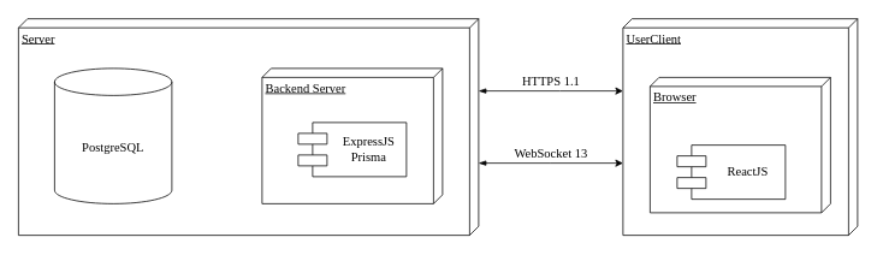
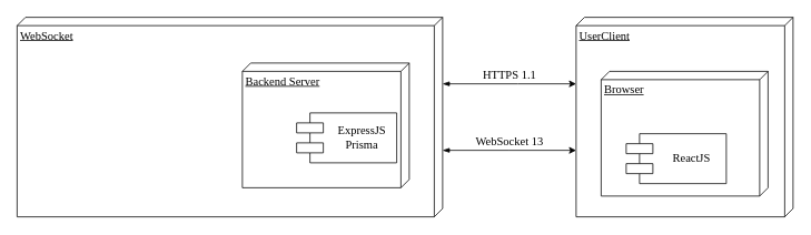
- <mxCell id="4" value="&lt;font style=&quot;font-size: 14px;&quot; face=&quot;Times New Roman&quot;&gt;Server&lt;/font&gt;" style="verticalAlign=top;align=left;spacingTop=8;spacingLeft=2;spacingRight=12;shape=cube;size=10;direction=south;fontStyle=4;html=1;rounded=0;shadow=0;comic=0;labelBackgroundColor=none;strokeWidth=1;fontFamily=Verdana;fontSize=12" parent="1" vertex="1"><mxGeometry x="20" y="20" width="510" height="240" as="geometry" /></mxCell>
+ <mxCell id="4" value="&lt;font style=&quot;font-size: 14px;&quot; face=&quot;Times New Roman&quot;&gt;WebSocket&lt;/font&gt;" style="verticalAlign=top;align=left;spacingTop=8;spacingLeft=2;spacingRight=12;shape=cube;size=10;direction=south;fontStyle=4;html=1;rounded=0;shadow=0;comic=0;labelBackgroundColor=none;strokeWidth=1;fontFamily=Verdana;fontSize=12" parent="1" vertex="1"><mxGeometry x="20" y="20" width="510" height="240" as="geometry" /></mxCell>
- <mxCell id="10" value="&lt;font style=&quot;font-size: 14px;&quot; face=&quot;Times New Roman&quot;&gt;PostgreSQL&lt;/font&gt;" style="shape=cylinder3;whiteSpace=wrap;html=1;boundedLbl=1;backgroundOutline=1;size=15;" parent="1" vertex="1"><mxGeometry x="60" y="75" width="130" height="150" as="geometry" /></mxCell>
- <mxCell id="7" value="&lt;font style=&quot;font-size: 14px;&quot; face=&quot;Times New Roman&quot;&gt;ExpressJS&lt;br&gt;Prisma&lt;/font&gt;" style="shape=component;align=center;spacingLeft=36;rounded=0;shadow=0;comic=0;labelBackgroundColor=none;strokeWidth=1;fontFamily=Verdana;fontSize=12;html=1;" parent="1" vertex="1"><mxGeometry x="330" y="135" width="120" height="60" as="geometry" /></mxCell>
+ <mxCell id="7" value="&lt;font style=&quot;font-size: 14px;&quot; face=&quot;Times New Roman&quot;&gt;ExpressJS&lt;br&gt;Prisma&lt;/font&gt;" style="shape=component;align=center;spacingLeft=36;rounded=0;shadow=0;comic=0;labelBackgroundColor=none;strokeWidth=1;fontFamily=Verdana;fontSize=12;html=1;" parent="1" vertex="1"><mxGeometry x="355" y="135" width="120" height="60" as="geometry" /></mxCell>
